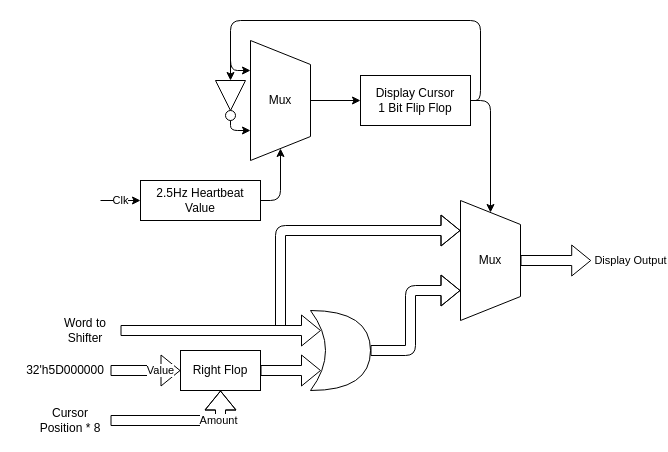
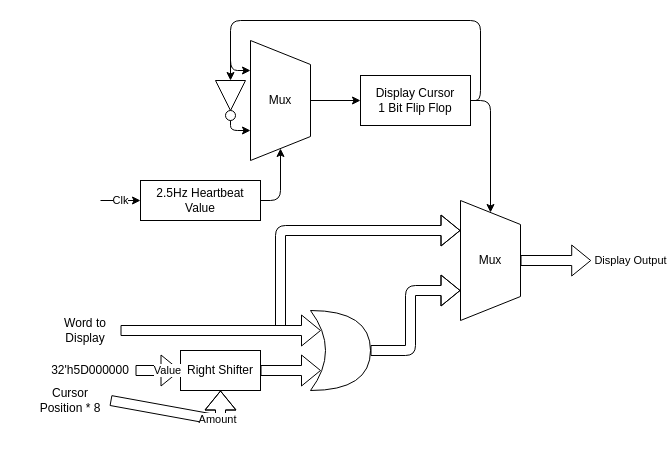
- <mxCell id="26" value="Word to Shifter&lt;br&gt;" parent="1" style="text;html=1;strokeColor=none;fillColor=none;align=center;verticalAlign=middle;whiteSpace=wrap;rounded=0;" vertex="1"><mxGeometry as="geometry" x="50" y="320" width="70" height="20" /></mxCell>
+ <mxCell id="26" value="Word to Display&lt;br&gt;" parent="1" style="text;html=1;strokeColor=none;fillColor=none;align=center;verticalAlign=middle;whiteSpace=wrap;rounded=0;" vertex="1"><mxGeometry as="geometry" x="50" y="320" width="70" height="20" /></mxCell>
- <mxCell id="24" value="32'h5D000000&lt;br&gt;" parent="1" style="text;html=1;strokeColor=none;fillColor=none;align=center;verticalAlign=middle;whiteSpace=wrap;rounded=0;" vertex="1"><mxGeometry as="geometry" x="20" y="360" width="90" height="20" /></mxCell>
+ <mxCell id="24" value="32'h5D000000&lt;br&gt;" parent="1" style="text;html=1;strokeColor=none;fillColor=none;align=center;verticalAlign=middle;whiteSpace=wrap;rounded=0;" vertex="1"><mxGeometry x="45" y="360" as="geometry" width="90" height="20" /></mxCell>
- <mxCell id="20" value="Right Flop" parent="1" style="rounded=0;whiteSpace=wrap;html=1;" vertex="1"><mxGeometry as="geometry" x="180" y="350" width="80" height="40" /></mxCell>
+ <mxCell id="20" value="Right Shifter" parent="1" style="rounded=0;whiteSpace=wrap;html=1;" vertex="1"><mxGeometry as="geometry" x="180" y="350" width="80" height="40" /></mxCell>
- <mxCell id="25" value="Cursor Position * 8&lt;br&gt;" parent="1" style="text;html=1;strokeColor=none;fillColor=none;align=center;verticalAlign=middle;whiteSpace=wrap;rounded=0;" vertex="1"><mxGeometry as="geometry" x="30" y="410" width="80" height="20" /></mxCell>
+ <mxCell id="25" value="Cursor Position * 8&lt;br&gt;" parent="1" style="text;html=1;strokeColor=none;fillColor=none;align=center;verticalAlign=middle;whiteSpace=wrap;rounded=0;" vertex="1"><mxGeometry x="30" y="390" as="geometry" width="80" height="20" /></mxCell>
